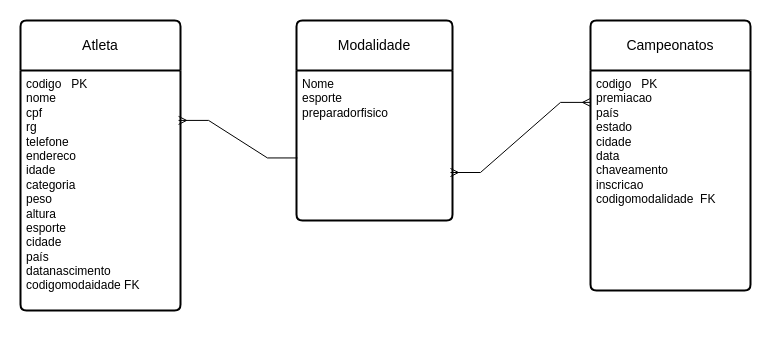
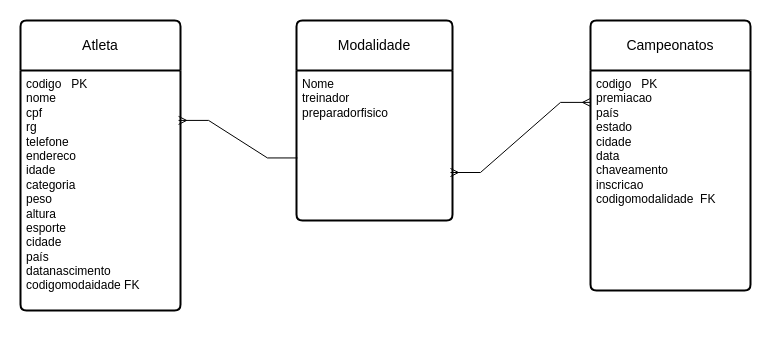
- <mxCell id="8" value="Nome&lt;div&gt;esporte&lt;/div&gt;&lt;div&gt;preparadorfisico&lt;/div&gt;" style="align=left;strokeColor=none;fillColor=none;spacingLeft=4;fontSize=12;verticalAlign=top;resizable=0;rotatable=0;part=1;html=1;" vertex="1" parent="7"><mxGeometry y="50" width="156" height="150" as="geometry" /></mxCell>
+ <mxCell id="8" value="Nome&lt;div&gt;treinador&lt;/div&gt;&lt;div&gt;preparadorfisico&lt;/div&gt;" style="align=left;strokeColor=none;fillColor=none;spacingLeft=4;fontSize=12;verticalAlign=top;resizable=0;rotatable=0;part=1;html=1;" vertex="1" parent="7"><mxGeometry y="50" width="156" height="150" as="geometry" /></mxCell>
